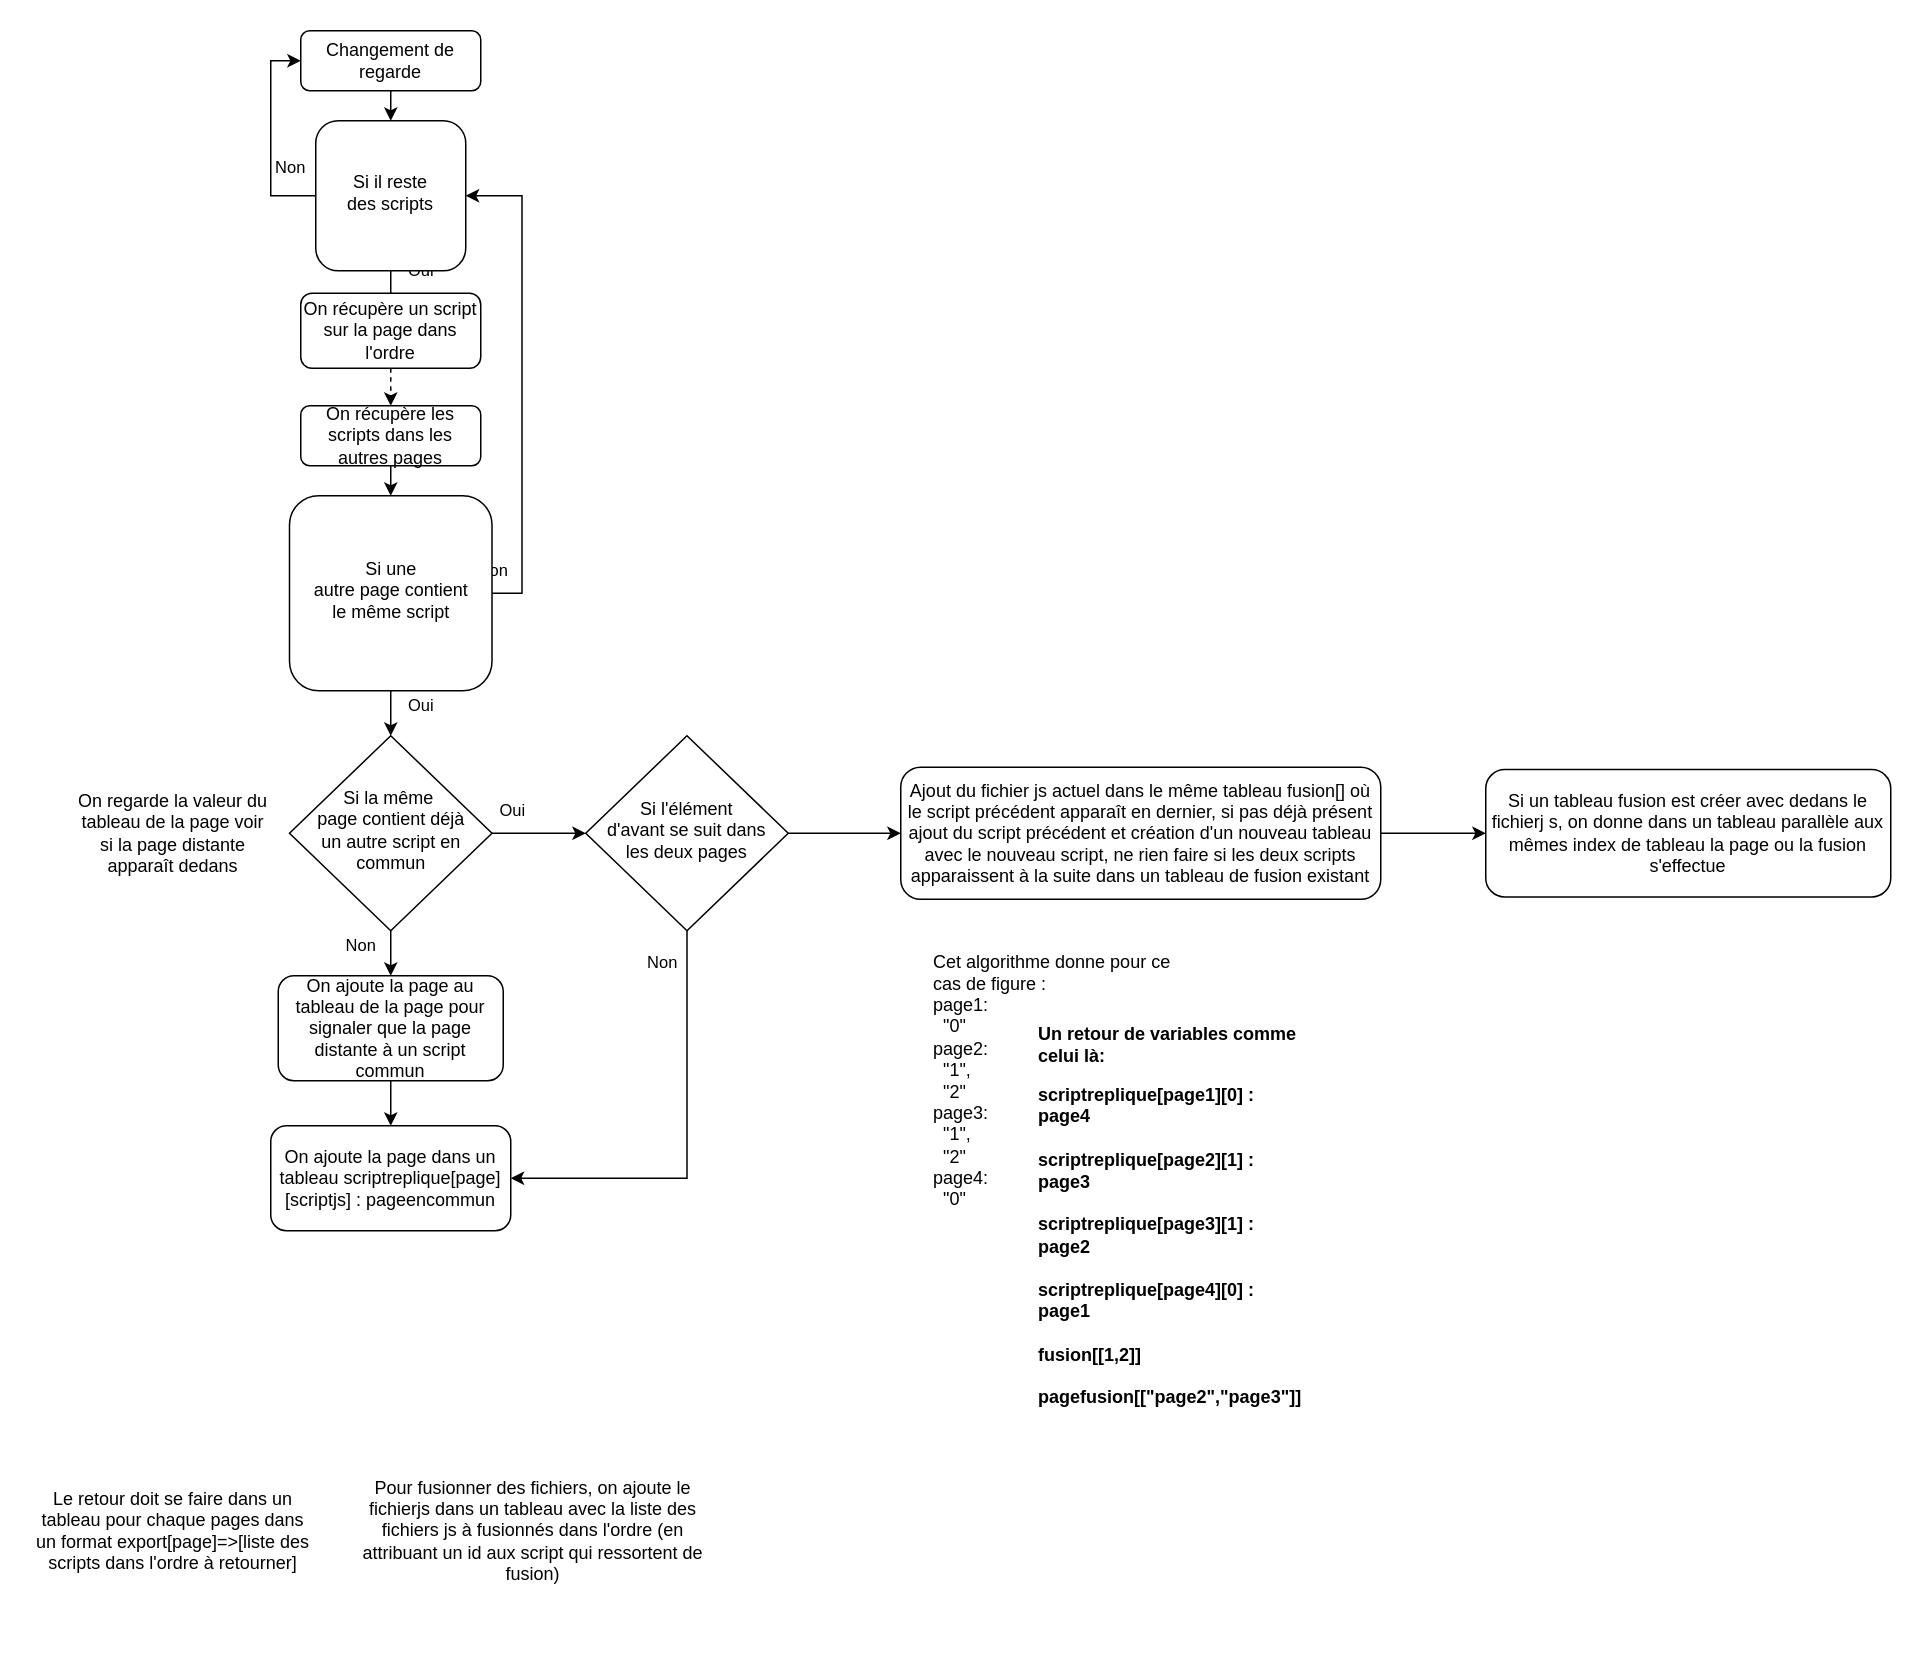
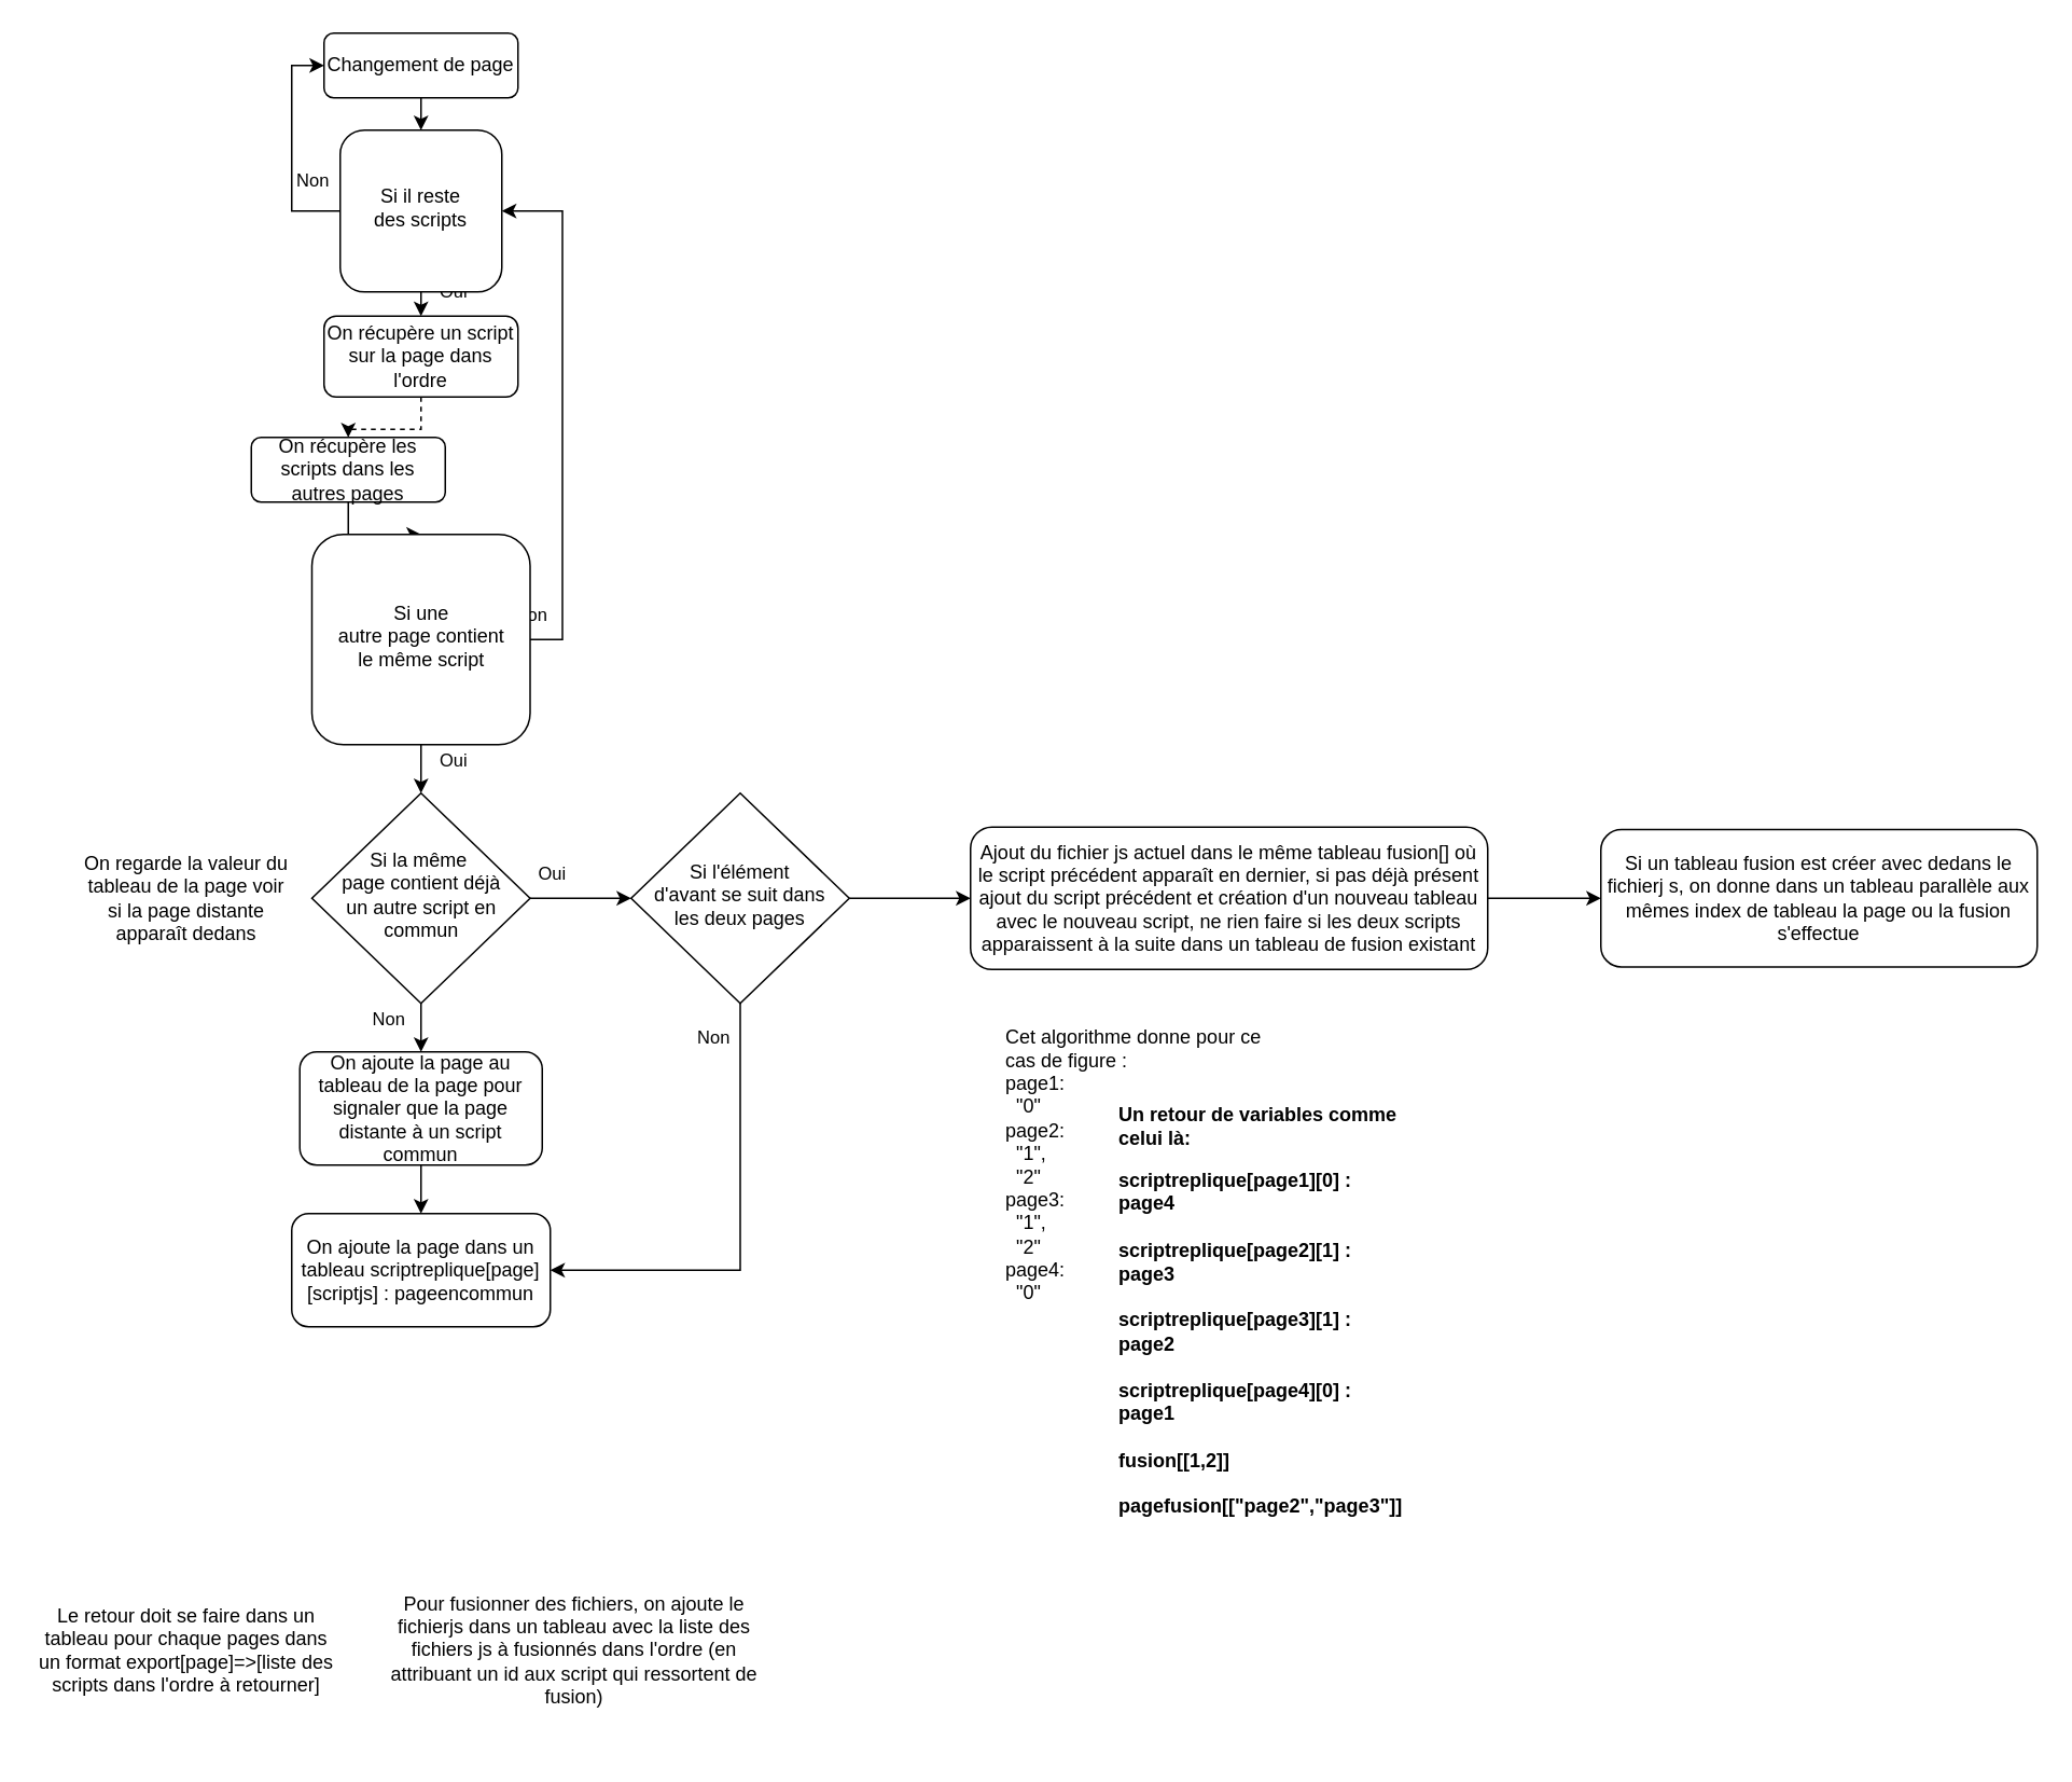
- <mxCell id="3" value="Changement de regarde" style="rounded=1;whiteSpace=wrap;html=1;fontSize=12;glass=0;strokeWidth=1;shadow=0;" vertex="1" parent="1"><mxGeometry x="200" y="20" width="120" height="40" as="geometry" /></mxCell>
+ <mxCell id="3" value="Changement de page" style="rounded=1;whiteSpace=wrap;html=1;fontSize=12;glass=0;strokeWidth=1;shadow=0;" vertex="1" parent="1"><mxGeometry x="200" y="20" width="120" height="40" as="geometry" /></mxCell>
- <mxCell id="16" value="Oui" style="edgeStyle=orthogonalEdgeStyle;rounded=0;orthogonalLoop=1;jettySize=auto;html=1;exitX=0.5;exitY=1;exitDx=0;exitDy=0;entryX=0.5;entryY=0;entryDx=0;entryDy=0;endArrow=none;" edge="1" parent="1" source="17" target="13"><mxGeometry x="-1" y="20" relative="1" as="geometry"><mxPoint as="offset" /></mxGeometry></mxCell>
+ <mxCell id="16" value="Oui" style="edgeStyle=orthogonalEdgeStyle;rounded=0;orthogonalLoop=1;jettySize=auto;html=1;exitX=0.5;exitY=1;exitDx=0;exitDy=0;entryX=0.5;entryY=0;entryDx=0;entryDy=0;" edge="1" parent="1" source="17" target="13"><mxGeometry x="-1" y="20" relative="1" as="geometry"><mxPoint as="offset" /></mxGeometry></mxCell>
- <mxCell id="5" value="On récupère les scripts dans les autres pages" style="rounded=1;whiteSpace=wrap;html=1;fontSize=12;glass=0;strokeWidth=1;shadow=0;" vertex="1" parent="1"><mxGeometry x="200" y="270" width="120" height="40" as="geometry" /></mxCell>
+ <mxCell id="5" value="On récupère les scripts dans les autres pages" style="rounded=1;whiteSpace=wrap;html=1;fontSize=12;glass=0;strokeWidth=1;shadow=0;" vertex="1" parent="1"><mxGeometry x="155" y="270" width="120" height="40" as="geometry" /></mxCell>
